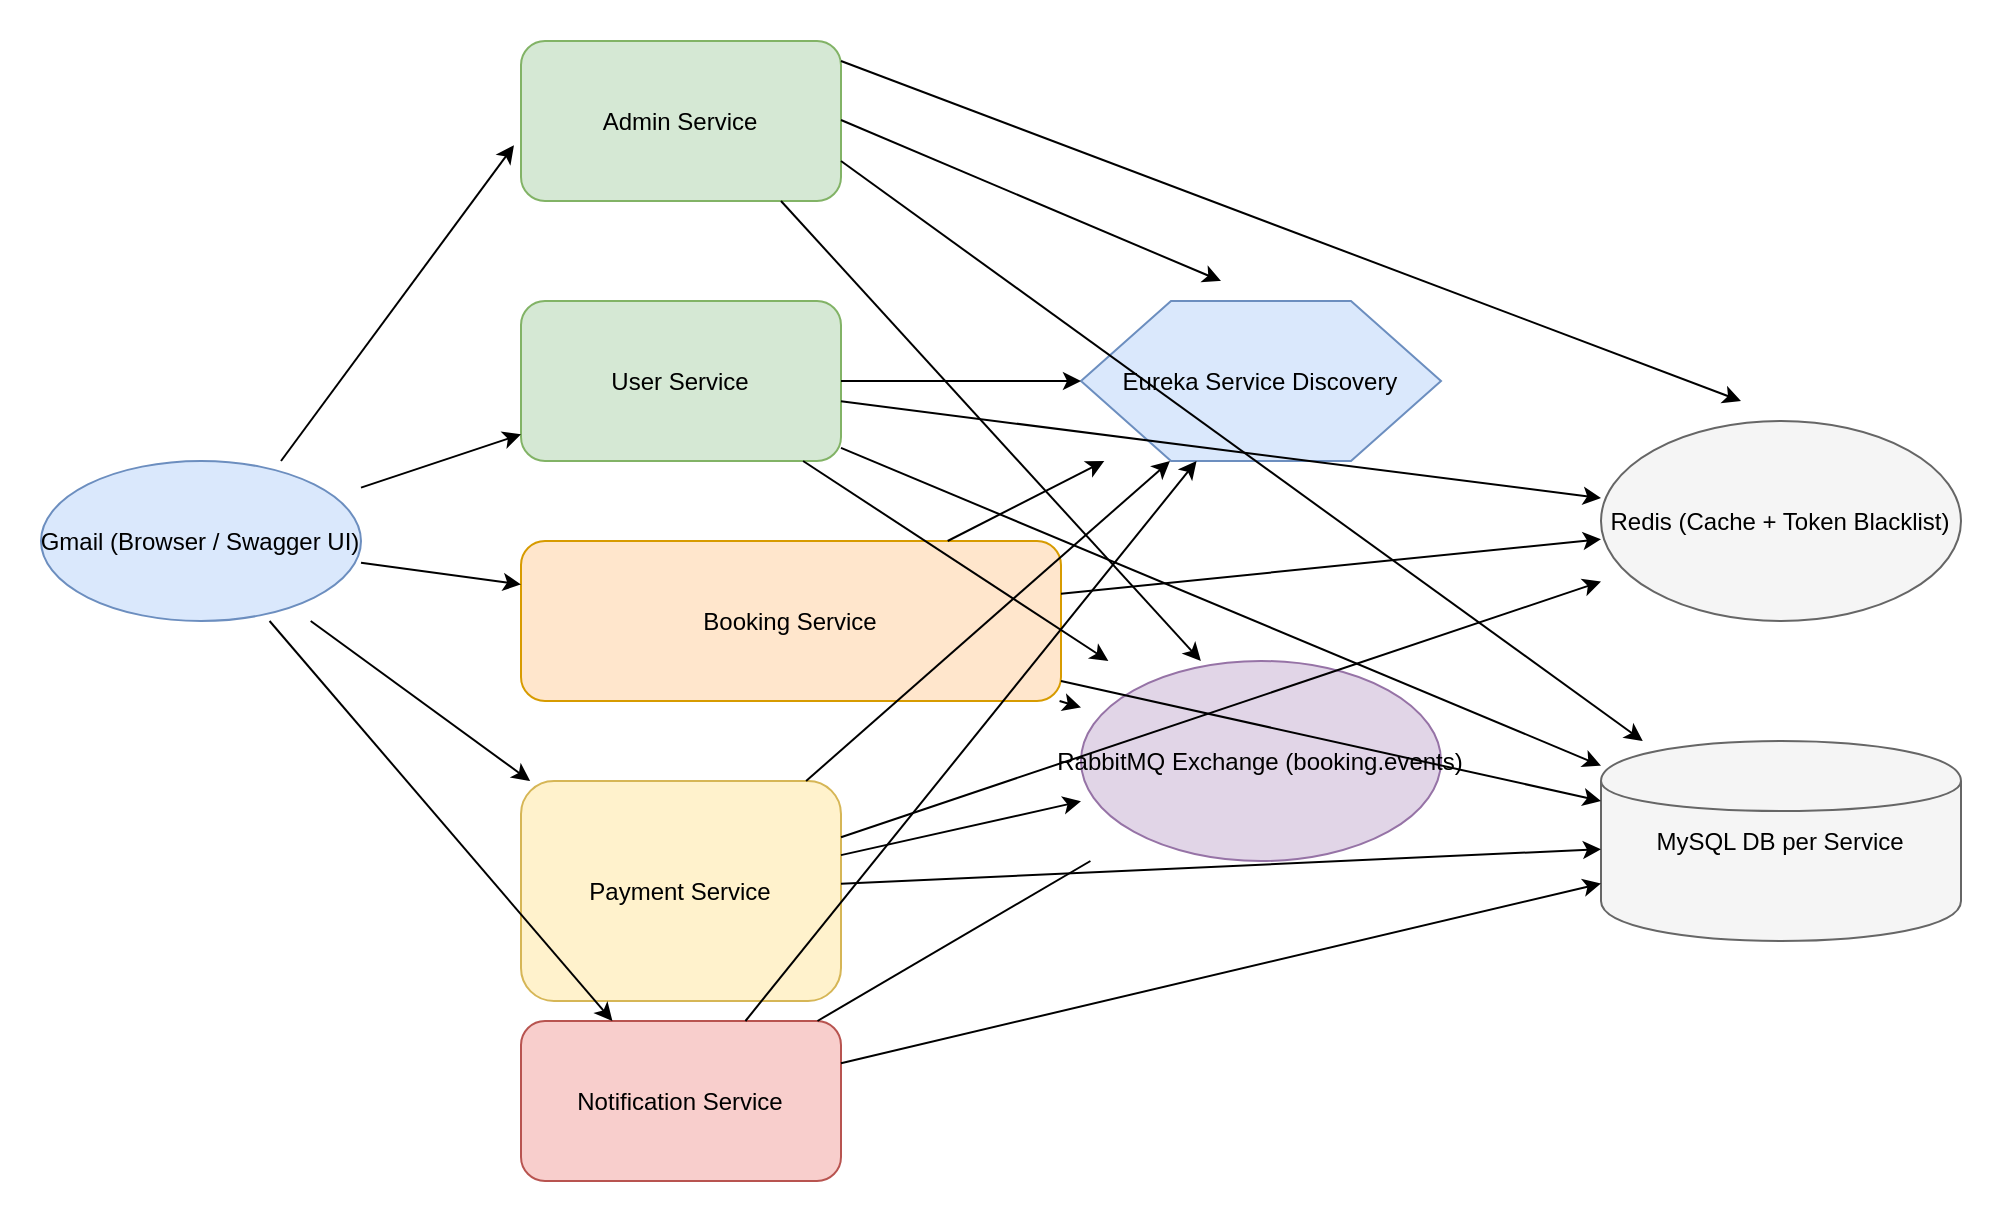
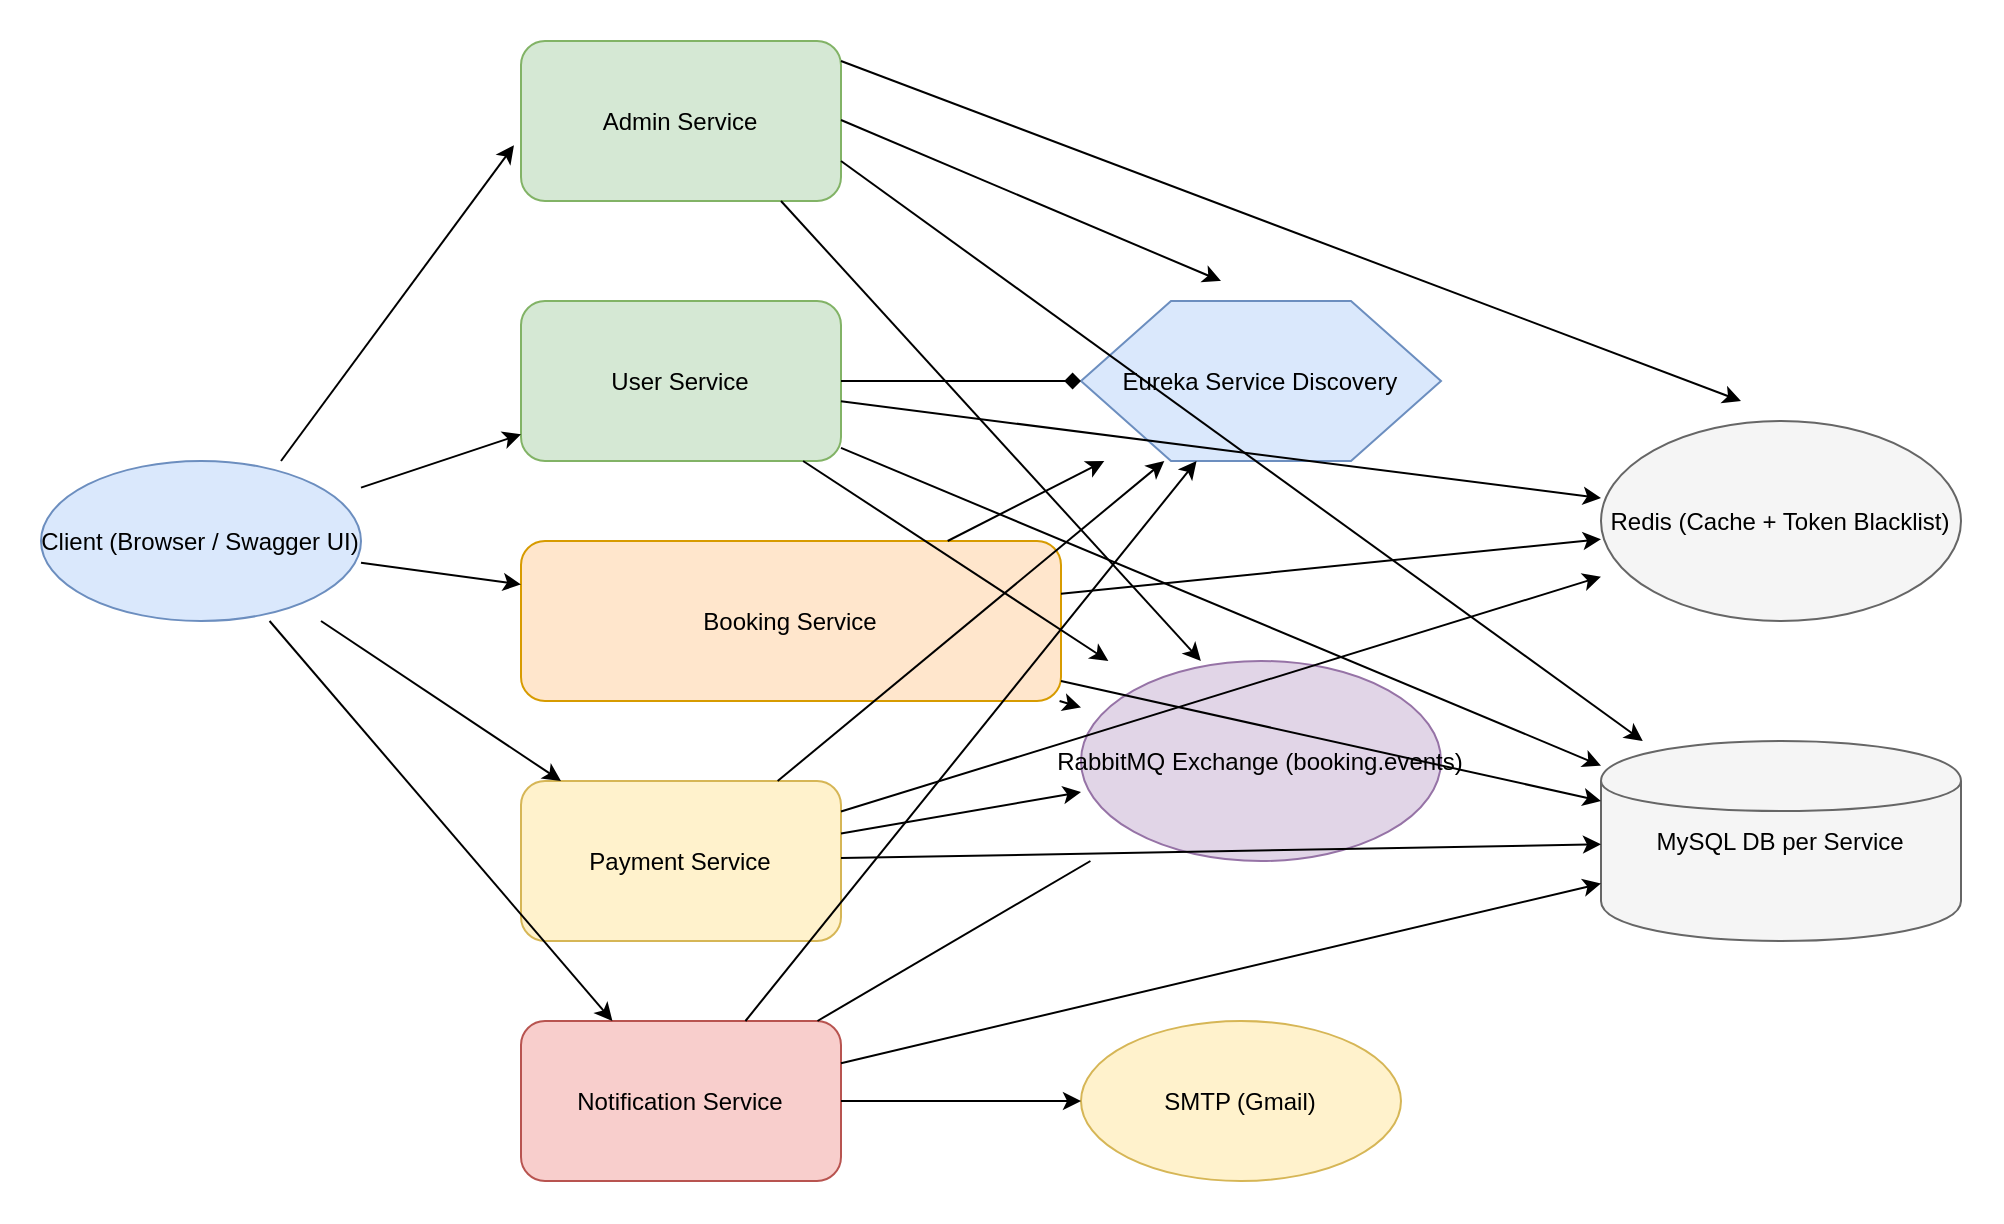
- <mxCell id="27" parent="1" source="3" target="10" edge="1"><mxGeometry relative="1" as="geometry" /></mxCell>
+ <mxCell id="27" parent="1" source="3" target="10" edge="1" style="endArrow=diamond;"><mxGeometry relative="1" as="geometry" /></mxCell>
- <mxCell id="2" value="Gmail (Browser / Swagger UI)" style="shape=ellipse;fillColor=#dae8fc;strokeColor=#6c8ebf;" parent="1" vertex="1"><mxGeometry x="20" y="230" width="160" height="80" as="geometry" /></mxCell>
+ <mxCell id="2" value="Client (Browser / Swagger UI)" style="shape=ellipse;fillColor=#dae8fc;strokeColor=#6c8ebf;" parent="1" vertex="1"><mxGeometry x="20" y="230" width="160" height="80" as="geometry" /></mxCell>
- <mxCell id="5" value="Payment Service" style="shape=rectangle;rounded=1;fillColor=#fff2cc;strokeColor=#d6b656;" parent="1" vertex="1"><mxGeometry x="260" y="390" width="160" height="110" as="geometry" /></mxCell>
+ <mxCell id="5" value="Payment Service" style="shape=rectangle;rounded=1;fillColor=#fff2cc;strokeColor=#d6b656;" parent="1" vertex="1"><mxGeometry x="260" y="390" width="160" height="80" as="geometry" /></mxCell>
+ <mxCell id="31" parent="1" source="6" target="11" edge="1"><mxGeometry relative="1" as="geometry" /></mxCell>
+ <mxCell id="11" value="SMTP (Gmail)" style="shape=ellipse;fillColor=#fff2cc;strokeColor=#d6b656;" parent="1" vertex="1"><mxGeometry x="540" y="510" width="160" height="80" as="geometry" /></mxCell>
